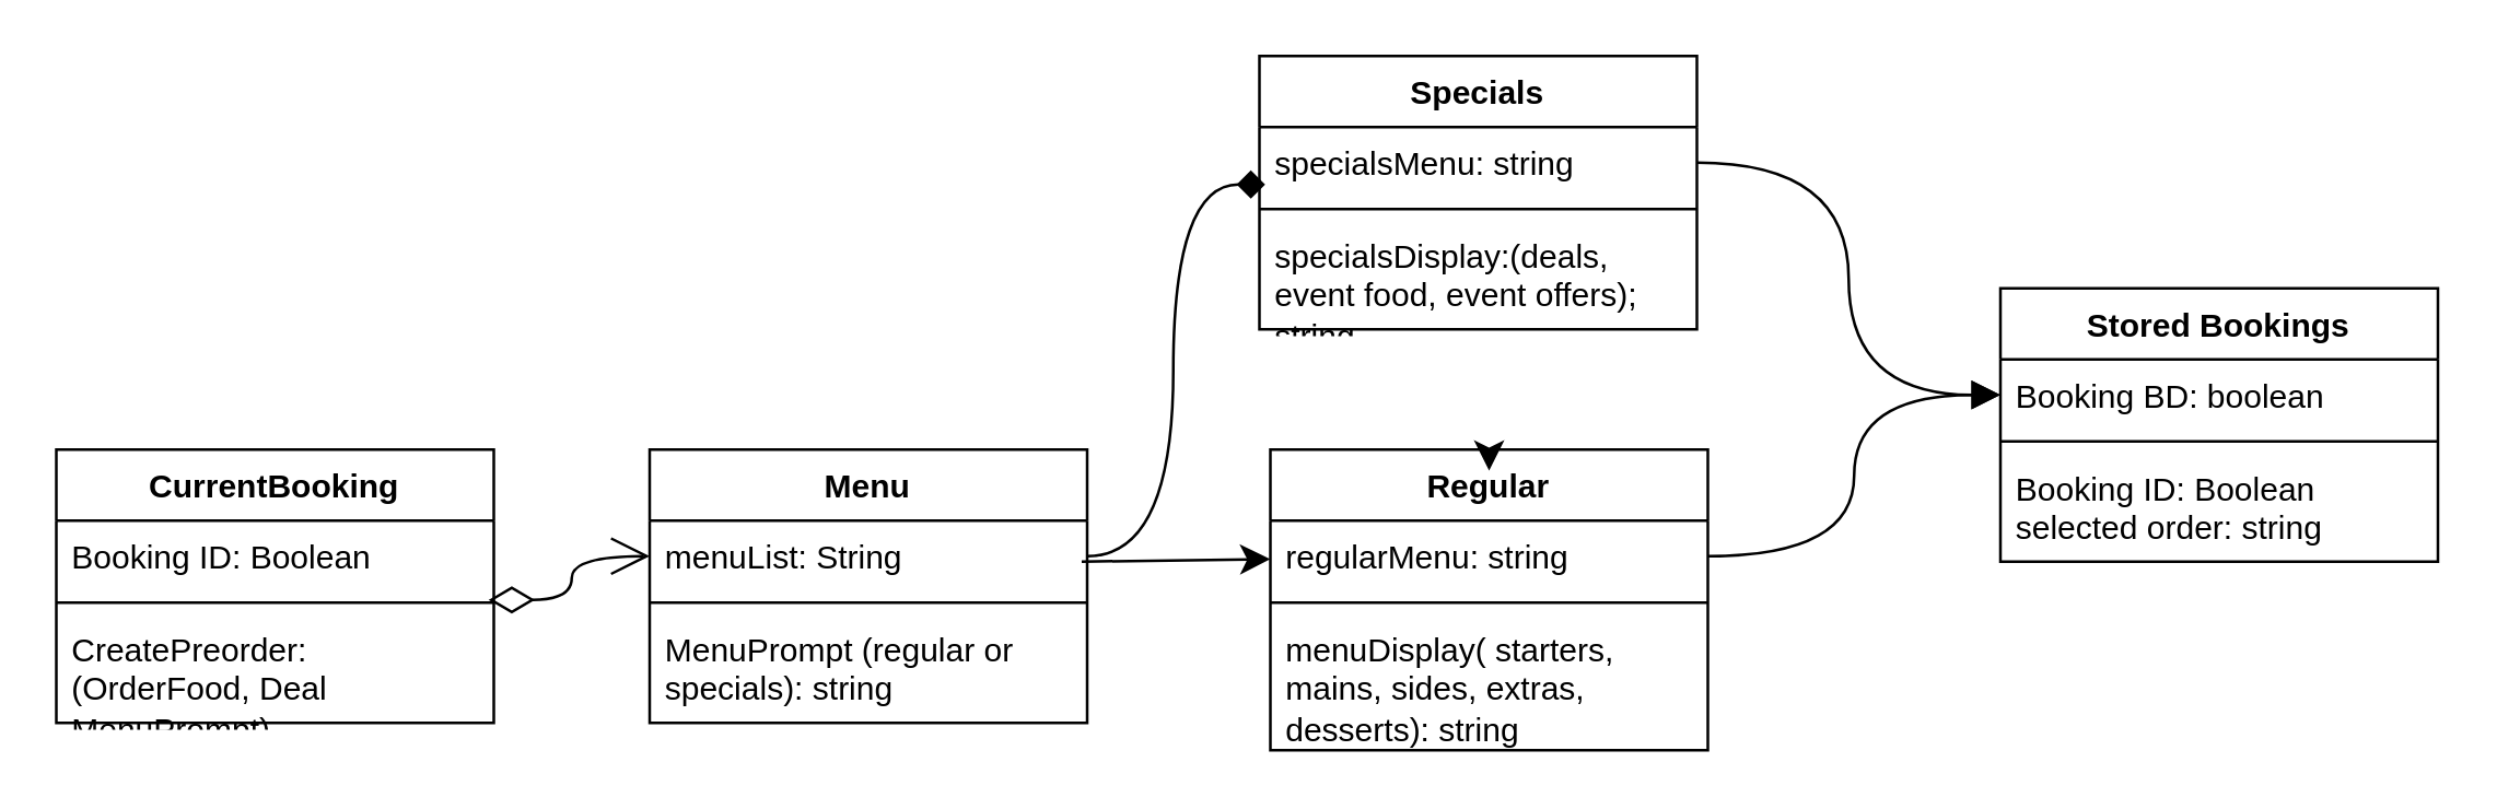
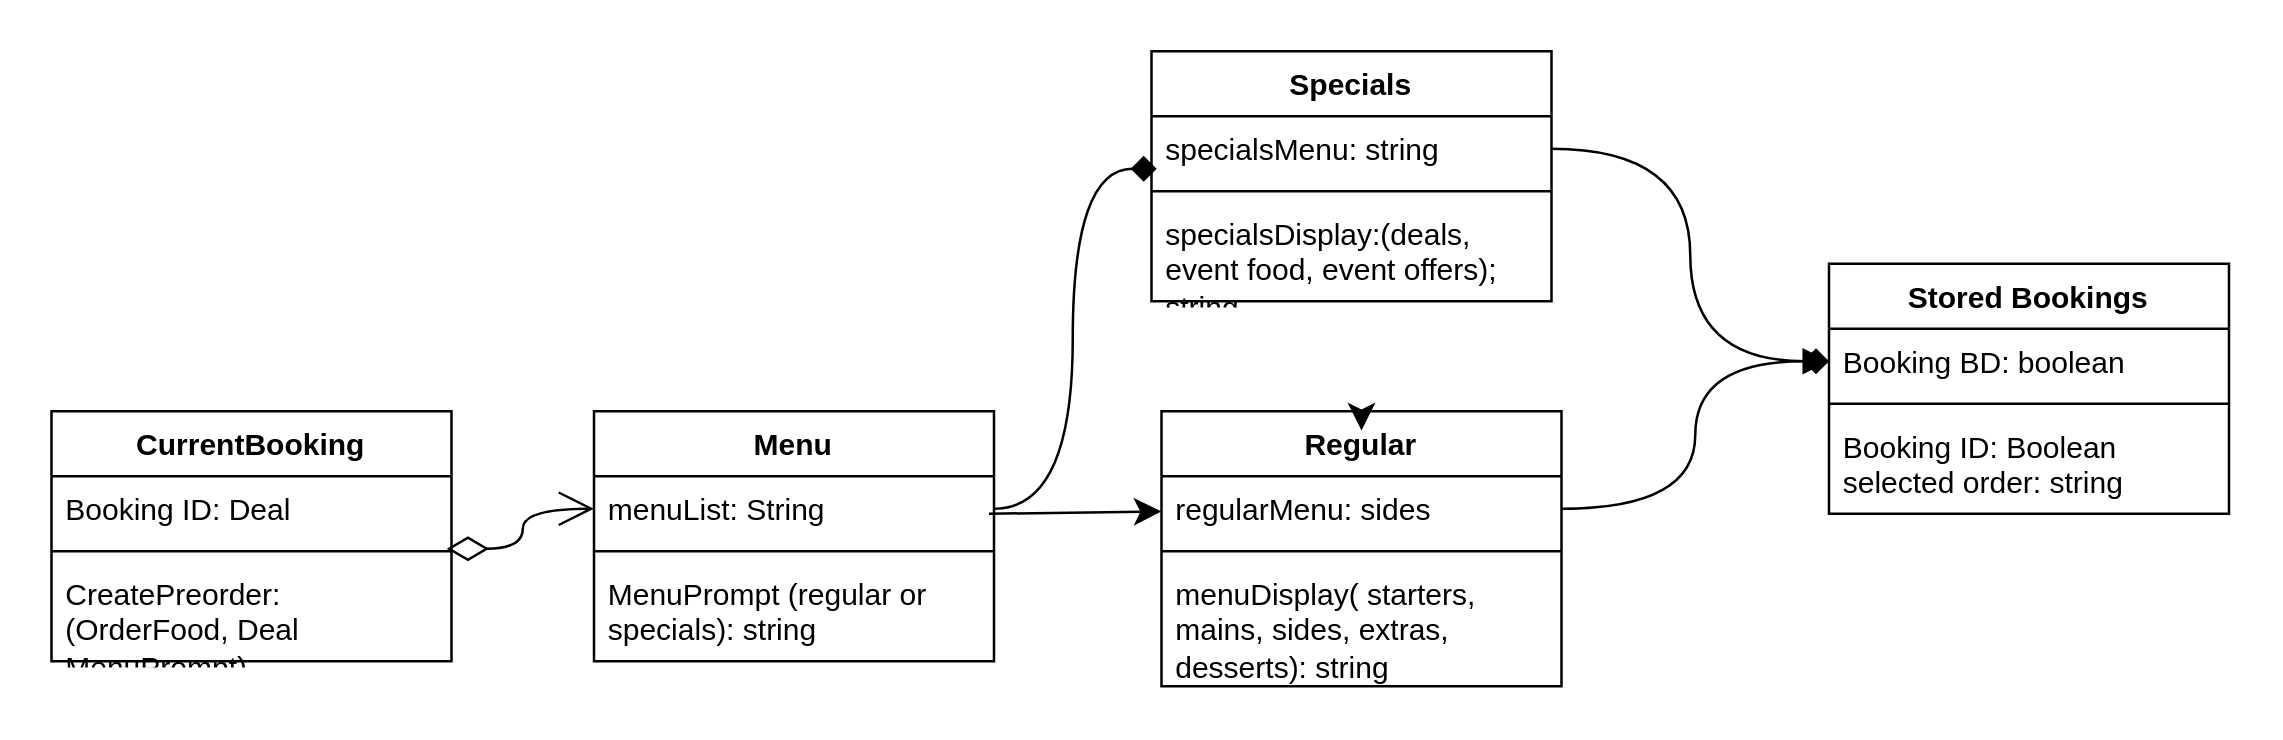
- <mxCell id="26" value="" style="endArrow=block;endFill=1;html=1;edgeStyle=orthogonalEdgeStyle;align=left;verticalAlign=top;rounded=0;fontSize=12;startSize=8;endSize=8;curved=1;exitX=1;exitY=0.5;exitDx=0;exitDy=0;entryX=0;entryY=0.5;entryDx=0;entryDy=0;" edge="1" parent="1" source="11" target="20"><mxGeometry x="-1" relative="1" as="geometry"><mxPoint x="481" y="172" as="sourcePoint" /><mxPoint x="641" y="172" as="targetPoint" /></mxGeometry></mxCell>
+ <mxCell id="26" value="" style="endArrow=diamond;endFill=1;html=1;edgeStyle=orthogonalEdgeStyle;align=left;verticalAlign=top;rounded=0;fontSize=12;startSize=8;endSize=8;curved=1;exitX=1;exitY=0.5;exitDx=0;exitDy=0;entryX=0;entryY=0.5;entryDx=0;entryDy=0;" edge="1" parent="1" source="11" target="20"><mxGeometry x="-1" relative="1" as="geometry"><mxPoint x="481" y="172" as="sourcePoint" /><mxPoint x="641" y="172" as="targetPoint" /></mxGeometry></mxCell>
- <mxCell id="3" value="Booking ID: Boolean" style="text;strokeColor=none;fillColor=none;align=left;verticalAlign=top;spacingLeft=4;spacingRight=4;overflow=hidden;rotatable=0;points=[[0,0.5],[1,0.5]];portConstraint=eastwest;whiteSpace=wrap;html=1;" vertex="1" parent="2"><mxGeometry y="26" width="160" height="26" as="geometry" /></mxCell>
+ <mxCell id="3" value="Booking ID: Deal" style="text;strokeColor=none;fillColor=none;align=left;verticalAlign=top;spacingLeft=4;spacingRight=4;overflow=hidden;rotatable=0;points=[[0,0.5],[1,0.5]];portConstraint=eastwest;whiteSpace=wrap;html=1;" vertex="1" parent="2"><mxGeometry y="26" width="160" height="26" as="geometry" /></mxCell>
- <mxCell id="7" value="regularMenu: string" style="text;strokeColor=none;fillColor=none;align=left;verticalAlign=top;spacingLeft=4;spacingRight=4;overflow=hidden;rotatable=0;points=[[0,0.5],[1,0.5]];portConstraint=eastwest;whiteSpace=wrap;html=1;" vertex="1" parent="6"><mxGeometry y="26" width="160" height="26" as="geometry" /></mxCell>
+ <mxCell id="7" value="regularMenu: sides" style="text;strokeColor=none;fillColor=none;align=left;verticalAlign=top;spacingLeft=4;spacingRight=4;overflow=hidden;rotatable=0;points=[[0,0.5],[1,0.5]];portConstraint=eastwest;whiteSpace=wrap;html=1;" vertex="1" parent="6"><mxGeometry y="26" width="160" height="26" as="geometry" /></mxCell>
